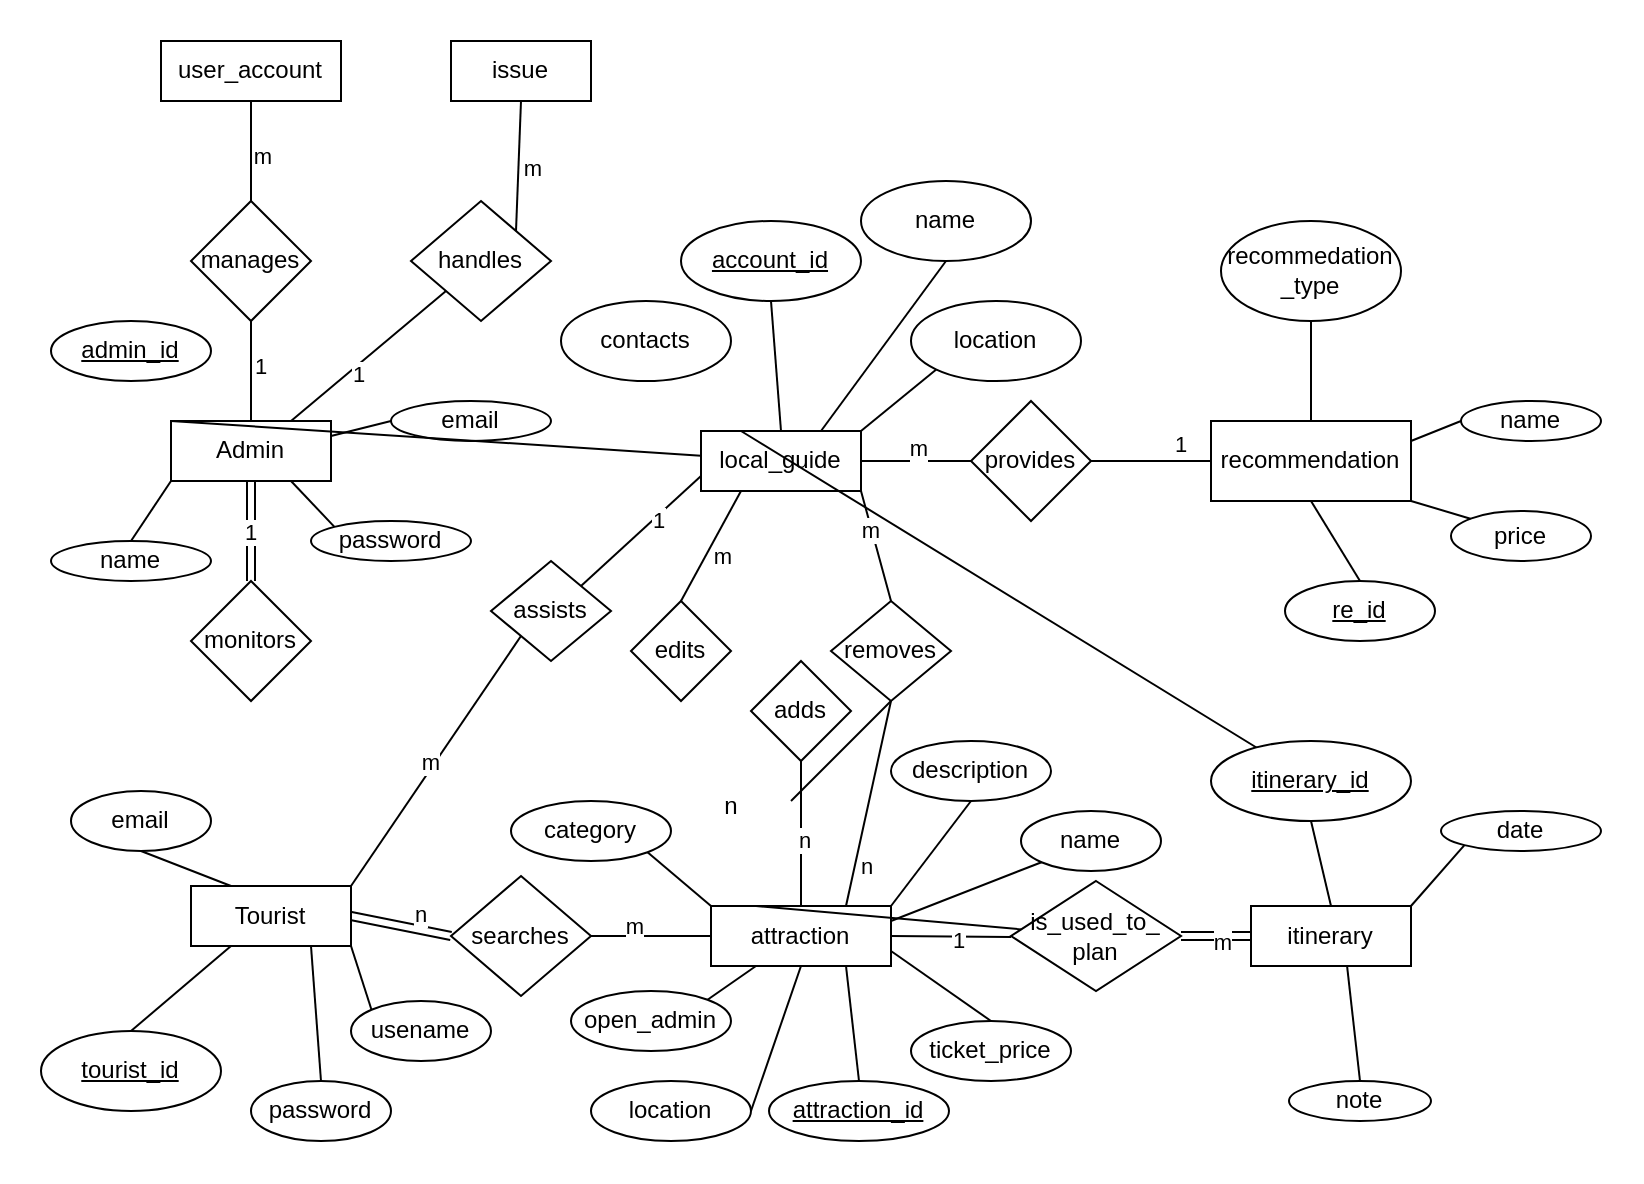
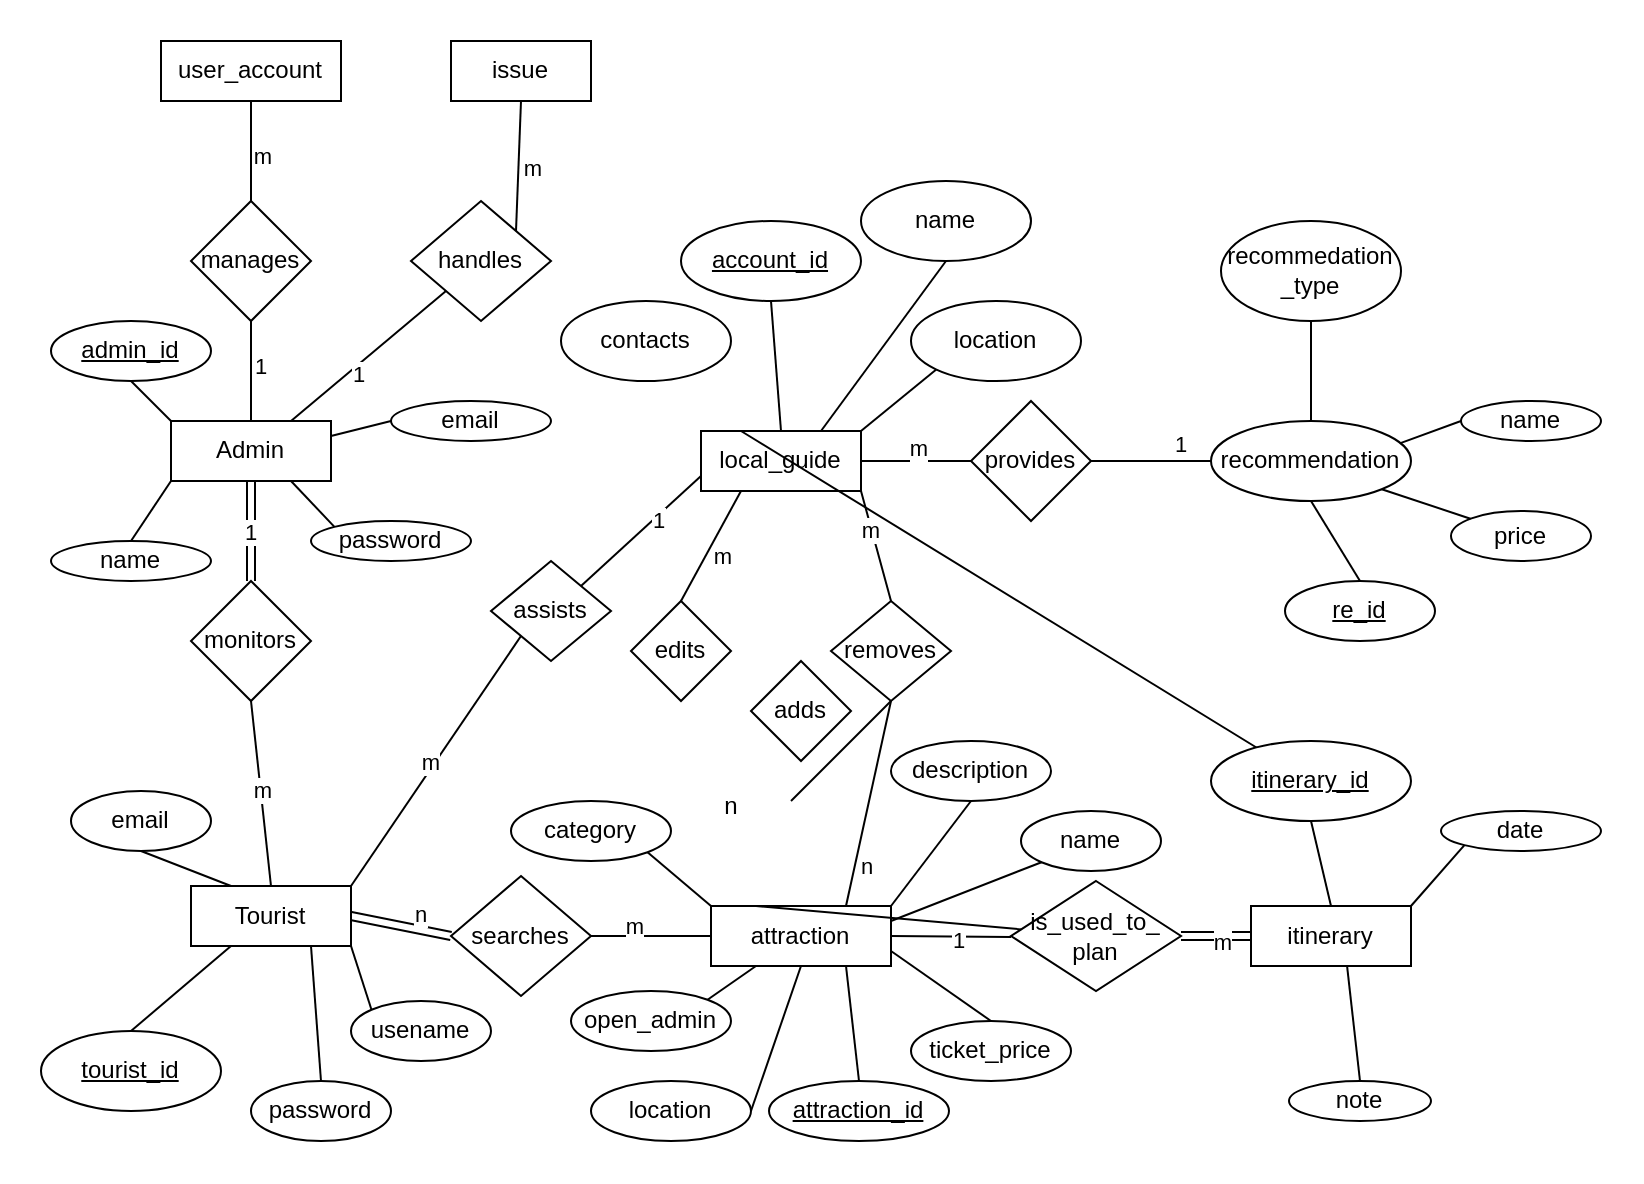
- <mxCell id="77" value="" style="endArrow=none;html=1;rounded=0;exitX=0;exitY=0;exitDx=0;exitDy=0;" edge="1" parent="1" source="3" target="8"><mxGeometry width="50" height="50" relative="1" as="geometry"><mxPoint x="40" y="245" as="sourcePoint" /><mxPoint x="90" y="195" as="targetPoint" /></mxGeometry></mxCell>
+ <mxCell id="77" value="" style="endArrow=none;html=1;rounded=0;entryX=0.5;entryY=1;entryDx=0;entryDy=0;exitX=0;exitY=0;exitDx=0;exitDy=0;" edge="1" parent="1" source="3" target="60"><mxGeometry width="50" height="50" relative="1" as="geometry"><mxPoint x="40" y="245" as="sourcePoint" /><mxPoint x="90" y="195" as="targetPoint" /></mxGeometry></mxCell>
- <mxCell id="6" value="recommendation" style="html=1;whiteSpace=wrap;" vertex="1" parent="1"><mxGeometry x="605" y="210" width="100" height="40" as="geometry" /></mxCell>
+ <mxCell id="6" value="recommendation" style="ellipse;html=1;whiteSpace=wrap;" vertex="1" parent="1"><mxGeometry x="605" y="210" width="100" height="40" as="geometry" /></mxCell>
+ <mxCell id="20" value="" style="endArrow=none;html=1;rounded=0;exitX=0.5;exitY=0;exitDx=0;exitDy=0;entryX=0.5;entryY=1;entryDx=0;entryDy=0;" edge="1" parent="1" source="2" target="14"><mxGeometry width="50" height="50" relative="1" as="geometry"><mxPoint x="135" y="380" as="sourcePoint" /><mxPoint x="185" y="330" as="targetPoint" /></mxGeometry></mxCell>
+ <mxCell id="21" value="m" style="edgeLabel;html=1;align=center;verticalAlign=middle;resizable=0;points=[];" vertex="1" connectable="0" parent="20"><mxGeometry x="0.032" y="-1" relative="1" as="geometry"><mxPoint as="offset" /></mxGeometry></mxCell>
- <mxCell id="48" value="" style="endArrow=none;html=1;rounded=0;entryX=0.5;entryY=1;entryDx=0;entryDy=0;exitX=0.5;exitY=0;exitDx=0;exitDy=0;" edge="1" parent="1" source="7" target="12"><mxGeometry width="50" height="50" relative="1" as="geometry"><mxPoint x="380" y="400" as="sourcePoint" /><mxPoint x="430" y="350" as="targetPoint" /></mxGeometry></mxCell>
- <mxCell id="49" value="n" style="edgeLabel;html=1;align=center;verticalAlign=middle;resizable=0;points=[];" vertex="1" connectable="0" parent="48"><mxGeometry x="-0.081" y="-1" relative="1" as="geometry"><mxPoint as="offset" /></mxGeometry></mxCell>
